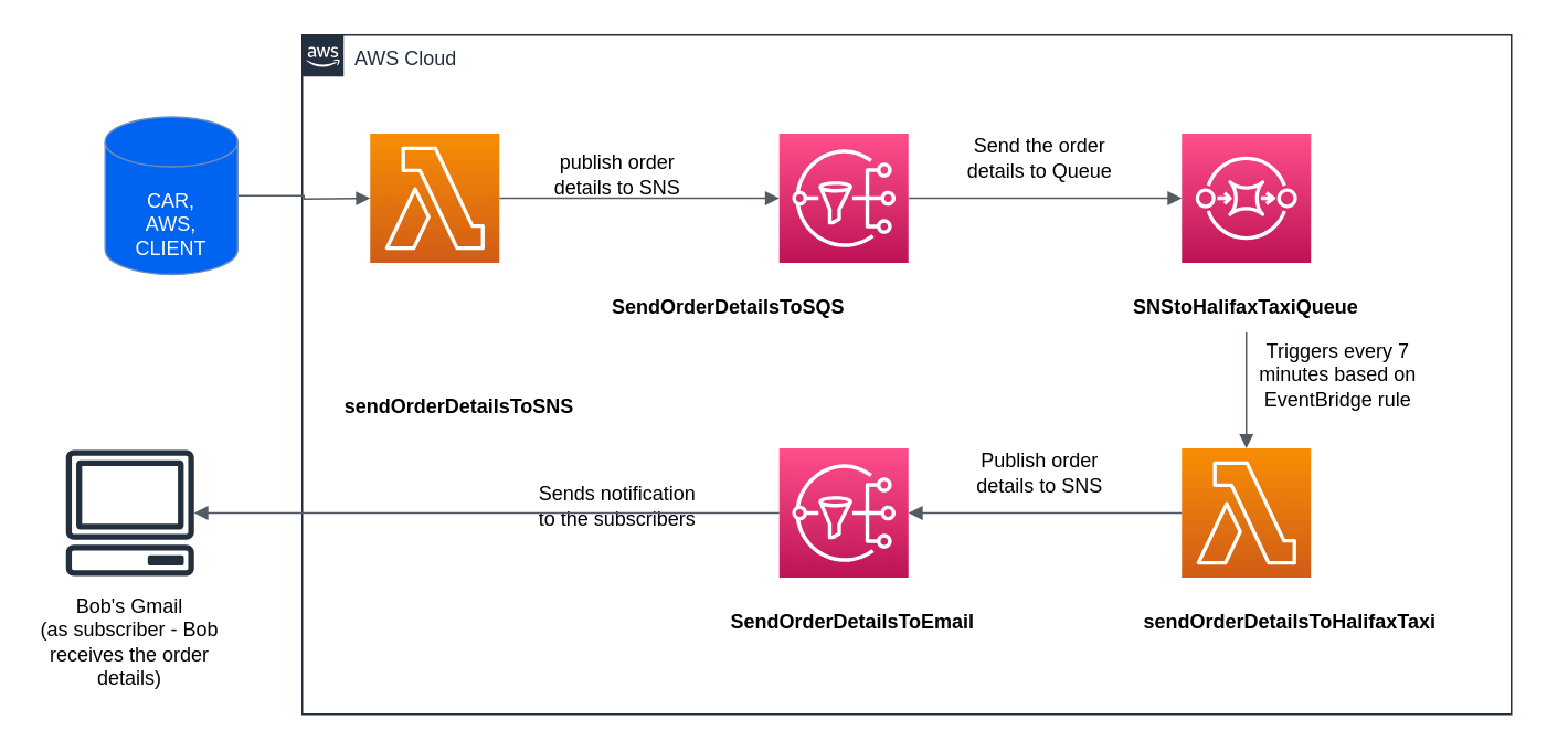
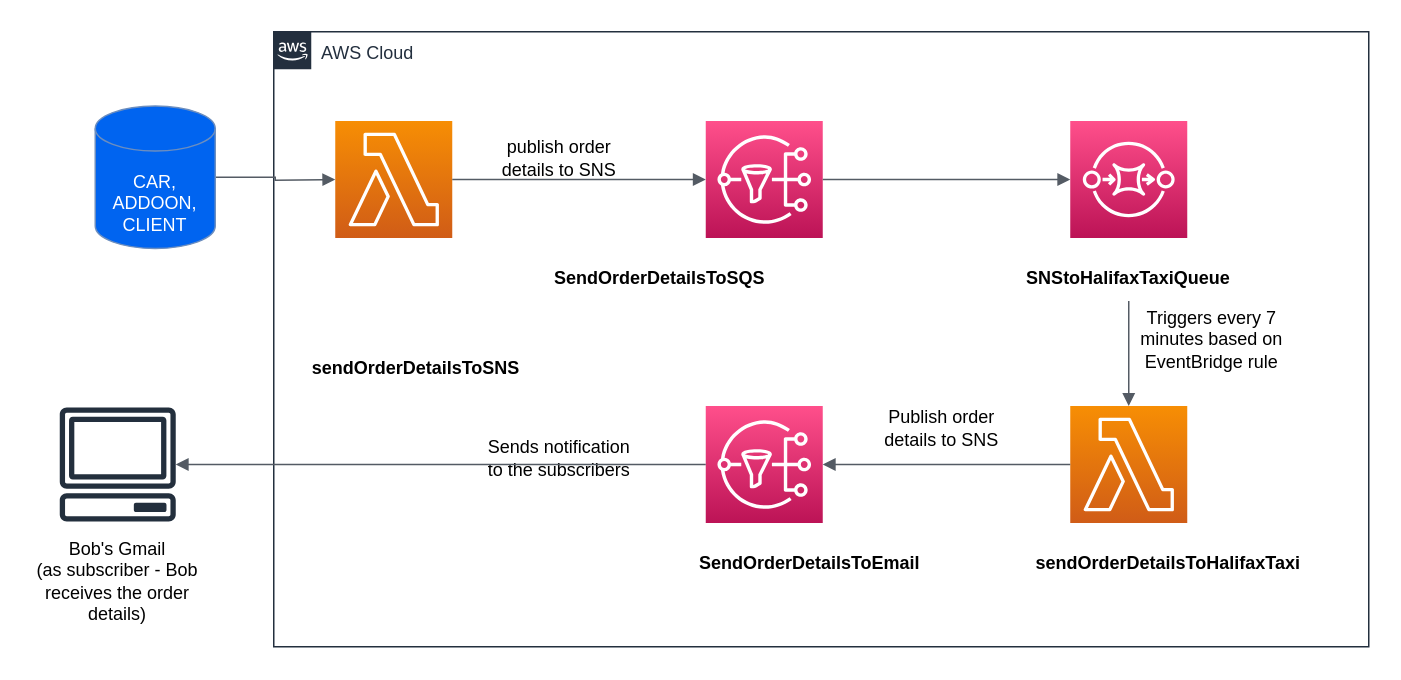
- <mxCell id="18" value="Send the order details to Queue" style="text;html=1;strokeColor=none;fillColor=none;align=center;verticalAlign=middle;whiteSpace=wrap;rounded=0;" vertex="1" parent="2"><mxGeometry x="391" y="59.5" width="109" height="30" as="geometry" /></mxCell>
- <mxCell id="28" value="CAR, &lt;br&gt;AWS,&lt;br&gt;CLIENT" style="text;html=1;strokeColor=none;fillColor=none;align=center;verticalAlign=middle;whiteSpace=wrap;rounded=0;fontColor=#ffffff;" vertex="1" parent="26"><mxGeometry x="10" y="45" width="60" height="40" as="geometry" /></mxCell>
+ <mxCell id="28" value="CAR, &lt;br&gt;ADDOON,&lt;br&gt;CLIENT" style="text;html=1;strokeColor=none;fillColor=none;align=center;verticalAlign=middle;whiteSpace=wrap;rounded=0;fontColor=#ffffff;" vertex="1" parent="26"><mxGeometry x="10" y="45" width="60" height="40" as="geometry" /></mxCell>
- <mxCell id="11" value="SendOrderDetailsToEmail" style="text;html=1;strokeColor=none;fillColor=none;align=center;verticalAlign=middle;whiteSpace=wrap;rounded=0;fontStyle=1" vertex="1" parent="2"><mxGeometry x="251" y="339.5" width="163" height="30" as="geometry" /></mxCell>
+ <mxCell id="11" value="SendOrderDetailsToEmail" style="text;html=1;strokeColor=none;fillColor=none;align=center;verticalAlign=middle;whiteSpace=wrap;rounded=0;fontStyle=1" vertex="1" parent="2"><mxGeometry x="276" y="339.5" width="163" height="30" as="geometry" /></mxCell>
